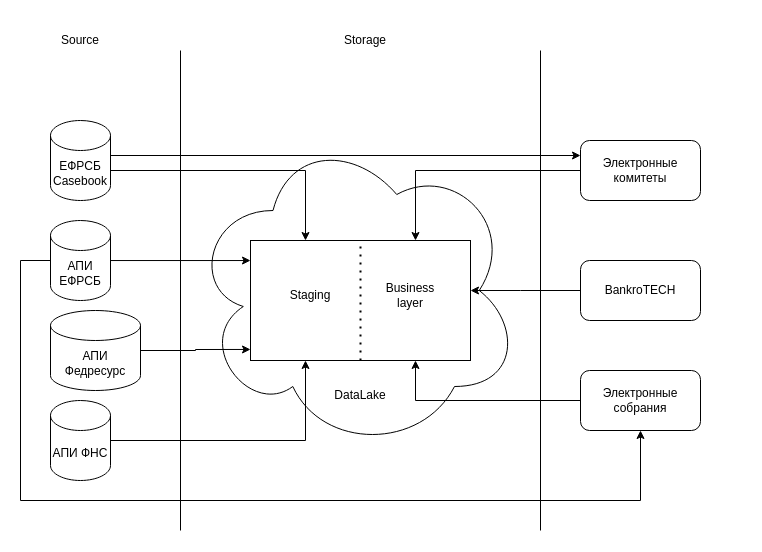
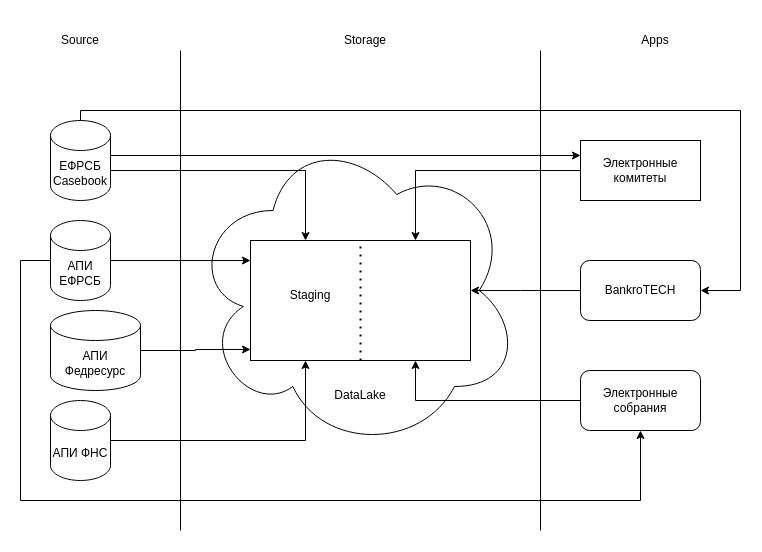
+ <mxCell id="7" value="Apps" style="text;html=1;strokeColor=none;fillColor=none;align=center;verticalAlign=middle;whiteSpace=wrap;rounded=0;" parent="1" vertex="1"><mxGeometry x="600" y="20" width="110" height="40" as="geometry" /></mxCell>
+ <mxCell id="28" value="" style="endArrow=classic;html=1;rounded=0;exitX=0.5;exitY=0;exitDx=0;exitDy=0;exitPerimeter=0;edgeStyle=orthogonalEdgeStyle;entryX=1;entryY=0.5;entryDx=0;entryDy=0;" edge="1" parent="1" source="20" target="24"><mxGeometry width="50" height="50" relative="1" as="geometry"><mxPoint x="370" y="310" as="sourcePoint" /><mxPoint x="740" y="290" as="targetPoint" /><Array as="points"><mxPoint x="80" y="110" /><mxPoint x="740" y="110" /><mxPoint x="740" y="290" /></Array></mxGeometry></mxCell>
- <mxCell id="22" value="Электронные комитеты" style="rounded=1;whiteSpace=wrap;html=1;" vertex="1" parent="1"><mxGeometry x="580" y="140" width="120" height="60" as="geometry" /></mxCell>
+ <mxCell id="22" value="Электронные комитеты" style="whiteSpace=wrap;html=1;rounded=0;" vertex="1" parent="1"><mxGeometry x="580" y="140" width="120" height="60" as="geometry" /></mxCell>
- <mxCell id="17" value="Business layer" style="text;html=1;strokeColor=none;fillColor=none;align=center;verticalAlign=middle;whiteSpace=wrap;rounded=0;" vertex="1" parent="1"><mxGeometry x="380" y="280" width="60" height="30" as="geometry" /></mxCell>
